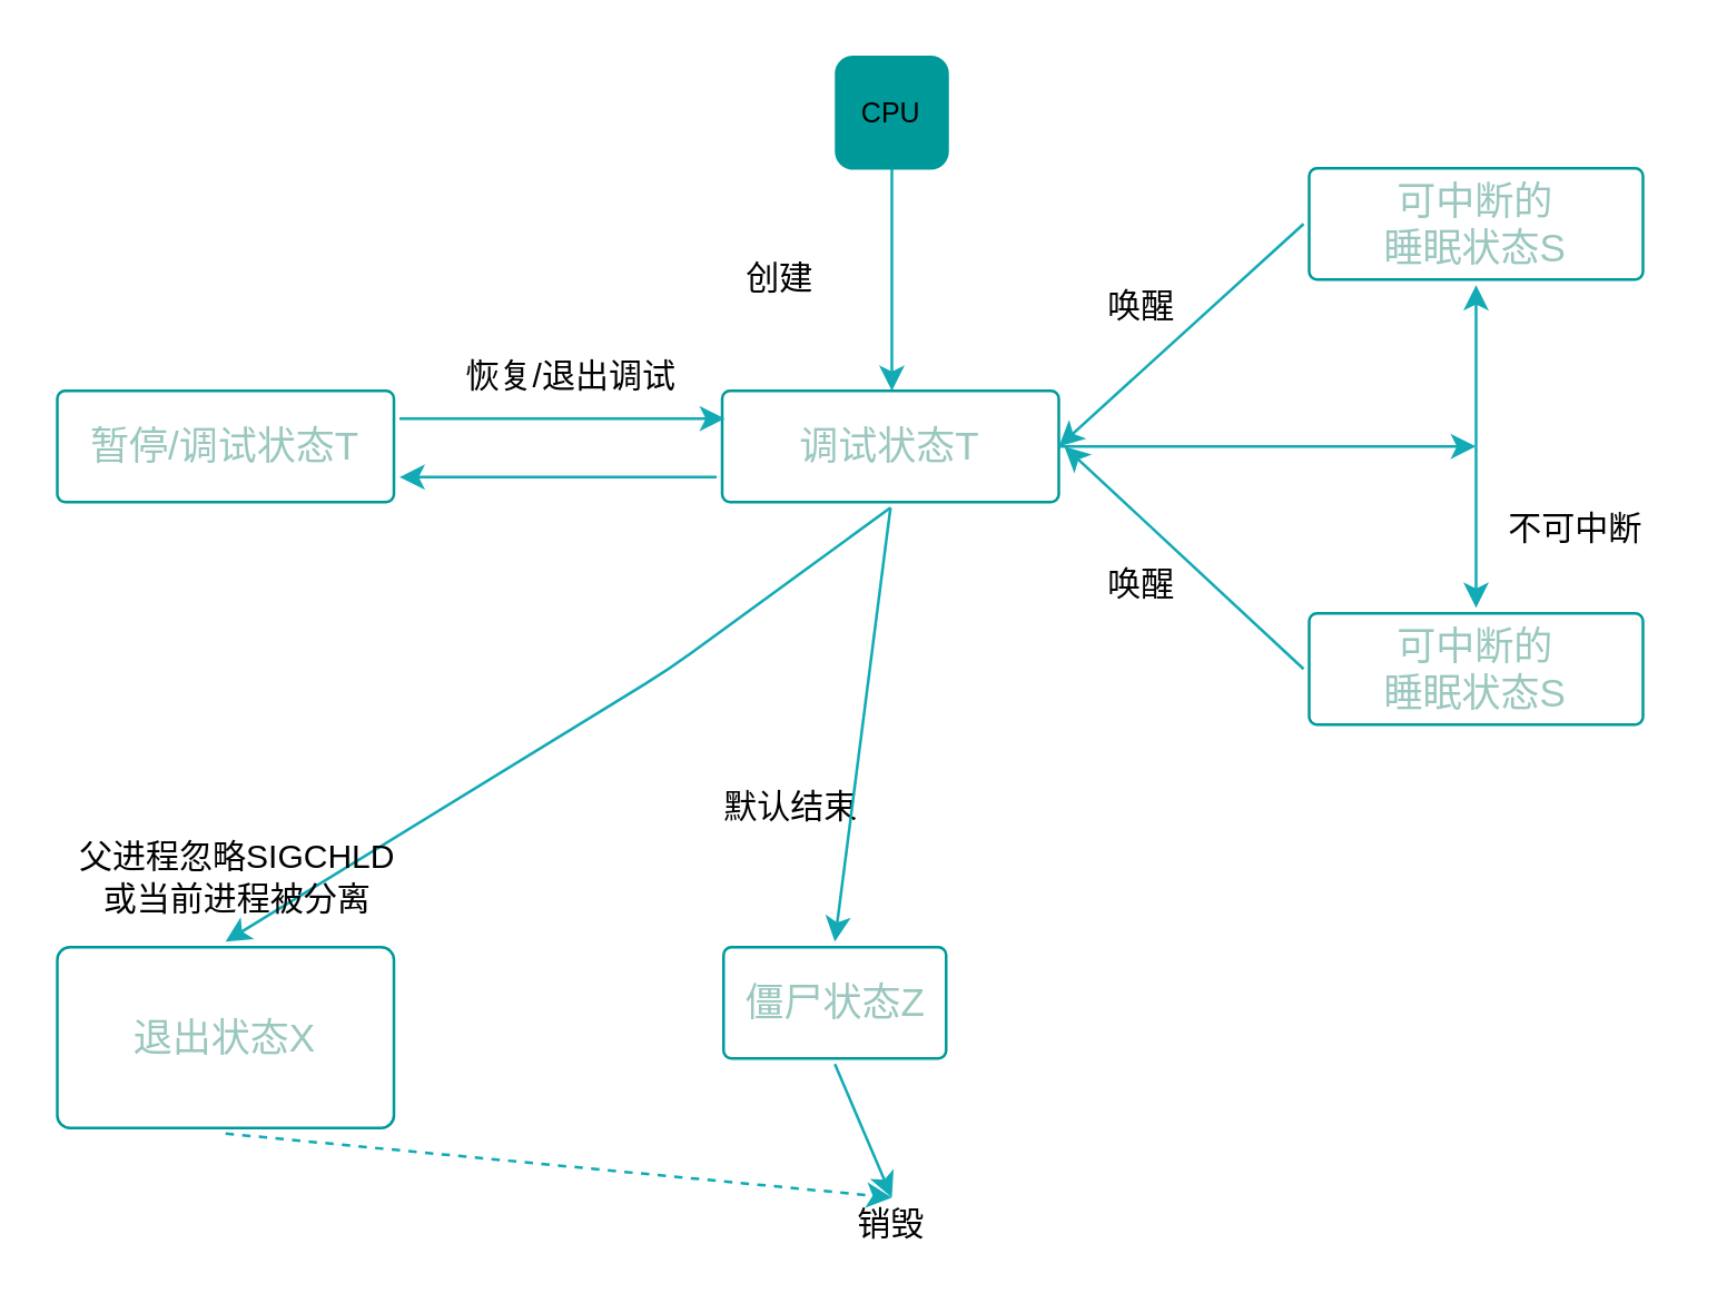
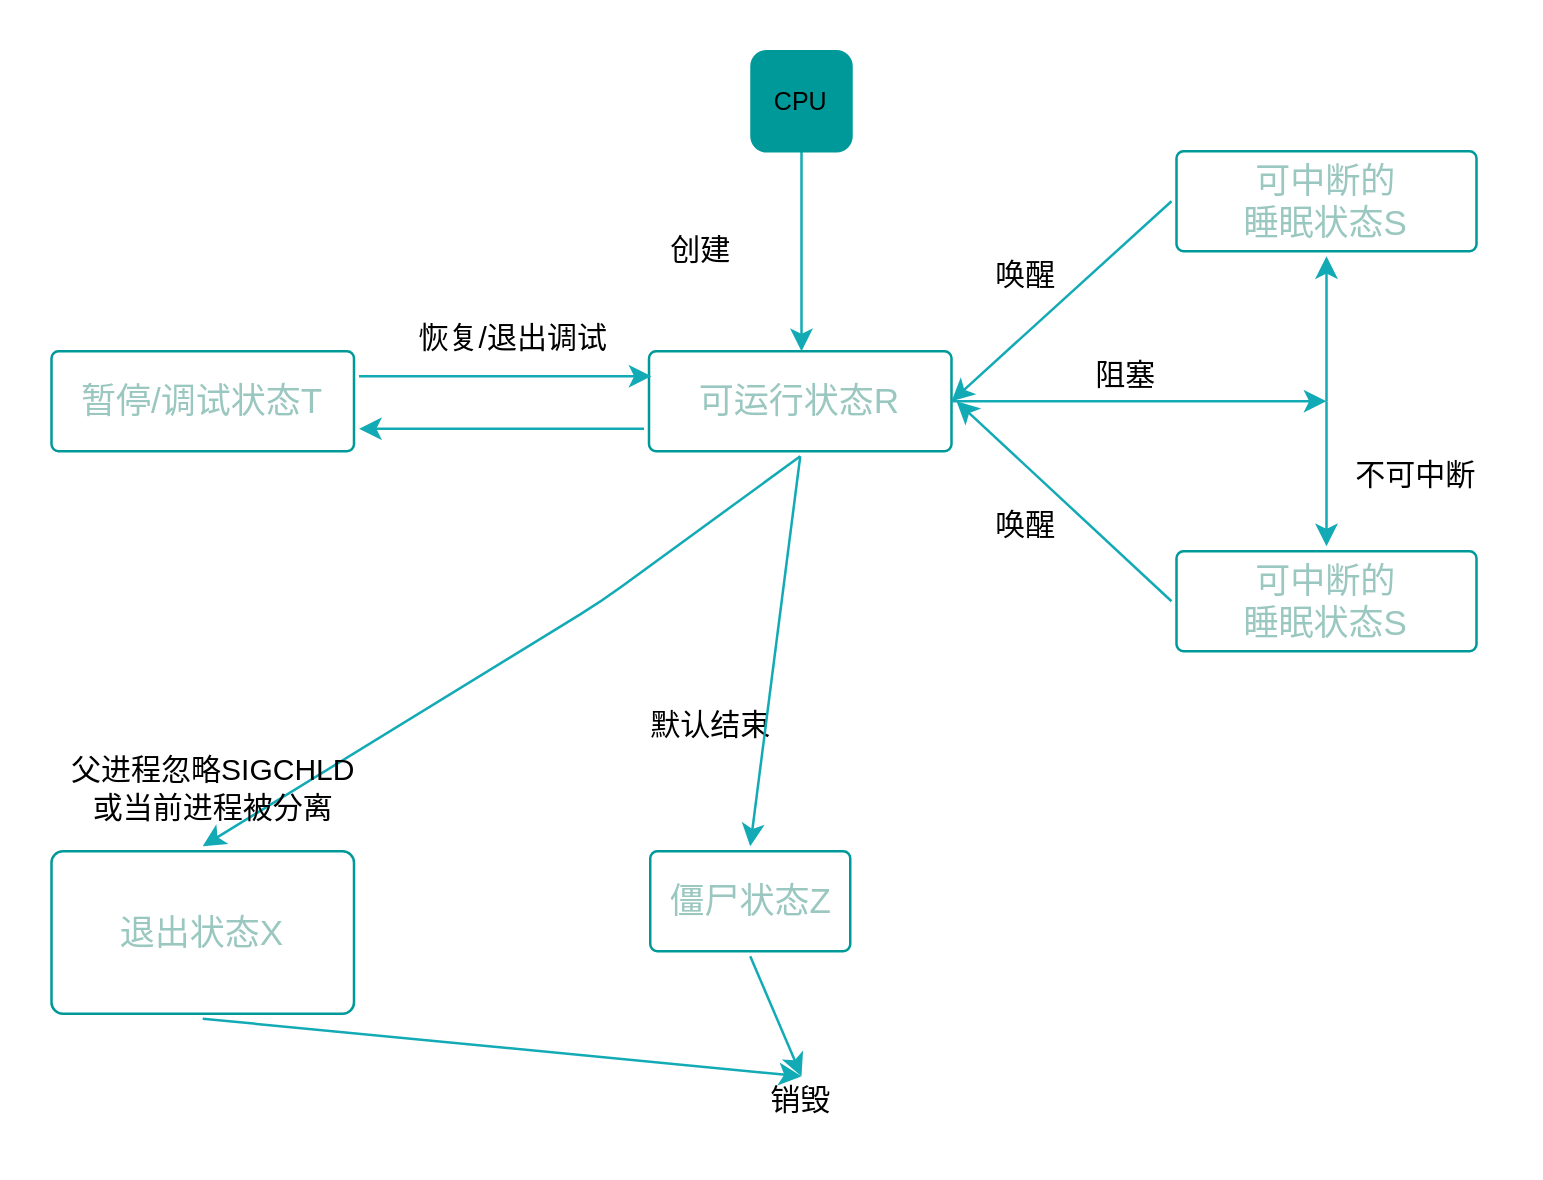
+ <mxCell id="16" value="阻塞" style="text;html=1;strokeColor=none;fillColor=none;align=center;verticalAlign=middle;whiteSpace=wrap;rounded=0;" vertex="1" parent="1"><mxGeometry x="430" y="140" width="40" height="20" as="geometry" /></mxCell>
- <mxCell id="3" value="&lt;font color=&quot;#9ac7bf&quot; style=&quot;font-size: 14px&quot;&gt;调试状态T&lt;/font&gt;" style="rounded=1;whiteSpace=wrap;html=1;shadow=0;labelBackgroundColor=none;strokeColor=#009999;strokeWidth=1;fillColor=#FFFFFF;fontFamily=Helvetica;fontSize=14;fontColor=#FFFFFF;align=center;spacing=5;fontStyle=0;arcSize=7;perimeterSpacing=2;" parent="1" vertex="1"><mxGeometry x="259" y="140" width="121" height="40" as="geometry" /></mxCell>
+ <mxCell id="3" value="&lt;font color=&quot;#9ac7bf&quot; style=&quot;font-size: 14px&quot;&gt;可运行状态R&lt;/font&gt;" style="rounded=1;whiteSpace=wrap;html=1;shadow=0;labelBackgroundColor=none;strokeColor=#009999;strokeWidth=1;fillColor=#FFFFFF;fontFamily=Helvetica;fontSize=14;fontColor=#FFFFFF;align=center;spacing=5;fontStyle=0;arcSize=7;perimeterSpacing=2;" parent="1" vertex="1"><mxGeometry x="259" y="140" width="121" height="40" as="geometry" /></mxCell>
- <mxCell id="29" value="" style="edgeStyle=none;rounded=1;jumpStyle=none;html=1;shadow=0;labelBackgroundColor=none;startArrow=none;startFill=0;jettySize=auto;orthogonalLoop=1;strokeColor=#12AAB5;strokeWidth=1;fontFamily=Helvetica;fontSize=14;fontColor=#FFFFFF;spacing=5;fontStyle=1;fillColor=#b0e3e6;entryX=0.5;entryY=0;entryDx=0;entryDy=0;exitX=0.5;exitY=1;exitDx=0;exitDy=0;dashed=1;" edge="1" parent="1" source="27" target="26"><mxGeometry relative="1" as="geometry"><mxPoint x="267" y="181" as="sourcePoint" /><mxPoint x="153" y="181" as="targetPoint" /></mxGeometry></mxCell>
+ <mxCell id="29" value="" style="edgeStyle=none;rounded=1;jumpStyle=none;html=1;shadow=0;labelBackgroundColor=none;startArrow=none;startFill=0;jettySize=auto;orthogonalLoop=1;strokeColor=#12AAB5;strokeWidth=1;fontFamily=Helvetica;fontSize=14;fontColor=#FFFFFF;spacing=5;fontStyle=1;fillColor=#b0e3e6;entryX=0.5;entryY=0;entryDx=0;entryDy=0;exitX=0.5;exitY=1;exitDx=0;exitDy=0;" edge="1" parent="1" source="27" target="26"><mxGeometry relative="1" as="geometry"><mxPoint x="267" y="181" as="sourcePoint" /><mxPoint x="153" y="181" as="targetPoint" /></mxGeometry></mxCell>
